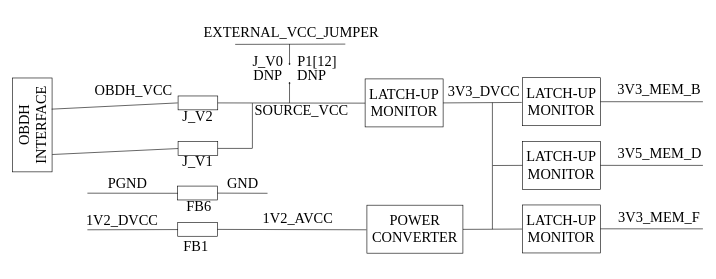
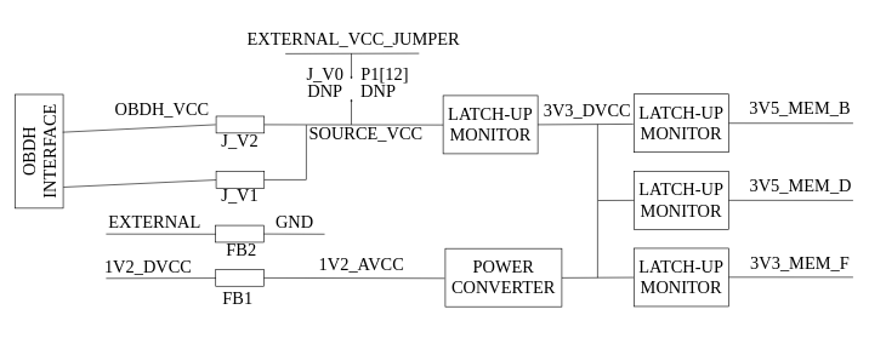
- <mxCell id="32" value="3V3_MEM_B" style="text;html=1;strokeColor=none;fillColor=none;align=center;verticalAlign=middle;whiteSpace=wrap;rounded=0;fontSize=24;horizontal=1;fontFamily=Times New Roman;" parent="1" vertex="1"><mxGeometry x="1032.004" y="116.015" width="132.249" height="66.125" as="geometry" /></mxCell>
+ <mxCell id="32" value="3V5_MEM_B" style="text;html=1;strokeColor=none;fillColor=none;align=center;verticalAlign=middle;whiteSpace=wrap;rounded=0;fontSize=24;horizontal=1;fontFamily=Times New Roman;" parent="1" vertex="1"><mxGeometry x="1032.004" y="116.015" width="132.249" height="66.125" as="geometry" /></mxCell>
- <mxCell id="12" value="PGND" style="text;html=1;strokeColor=none;fillColor=none;align=center;verticalAlign=middle;whiteSpace=wrap;rounded=0;fontSize=24;horizontal=1;fontFamily=Times New Roman;" parent="1" vertex="1"><mxGeometry x="145.801" y="273.29" width="132.249" height="66.125" as="geometry" /></mxCell>
+ <mxCell id="12" value="EXTERNAL" style="text;html=1;strokeColor=none;fillColor=none;align=center;verticalAlign=middle;whiteSpace=wrap;rounded=0;fontSize=24;horizontal=1;fontFamily=Times New Roman;" parent="1" vertex="1"><mxGeometry x="145.801" y="273.29" width="132.249" height="66.125" as="geometry" /></mxCell>
- <mxCell id="14" value="FB6" style="text;html=1;strokeColor=none;fillColor=none;align=center;verticalAlign=middle;whiteSpace=wrap;rounded=0;fontSize=24;horizontal=1;fontFamily=Times New Roman;" parent="1" vertex="1"><mxGeometry x="265.004" y="310.603" width="132.249" height="66.125" as="geometry" /></mxCell>
+ <mxCell id="14" value="FB2" style="text;html=1;strokeColor=none;fillColor=none;align=center;verticalAlign=middle;whiteSpace=wrap;rounded=0;fontSize=24;horizontal=1;fontFamily=Times New Roman;" parent="1" vertex="1"><mxGeometry x="265.004" y="310.603" width="132.249" height="66.125" as="geometry" /></mxCell>
